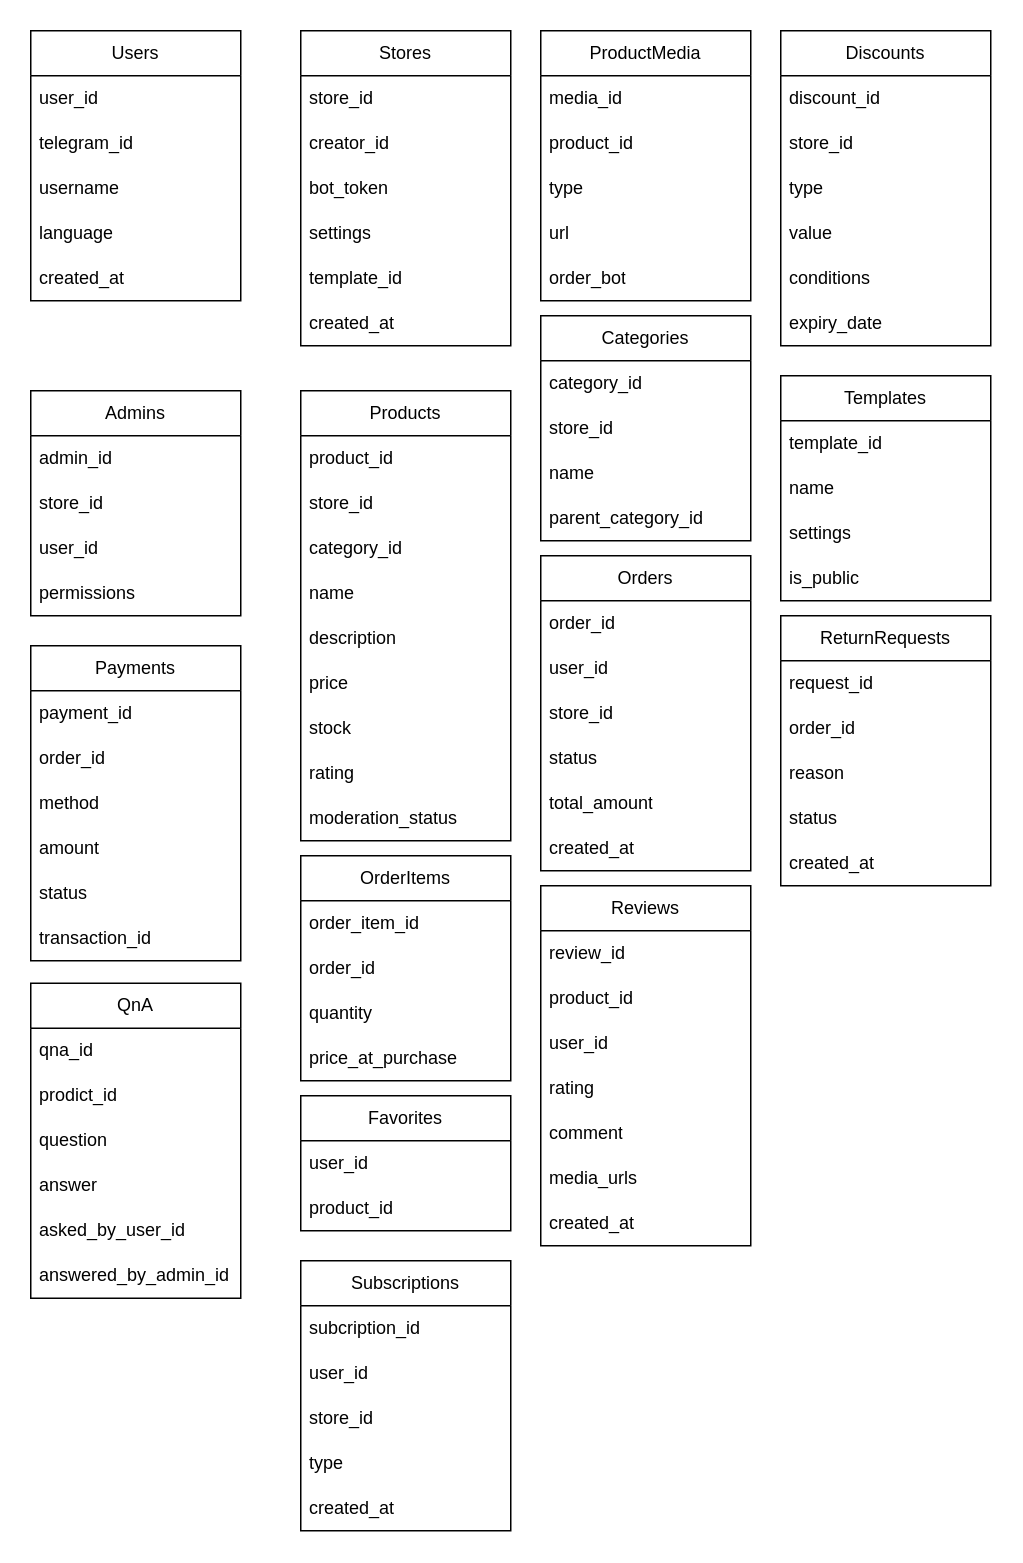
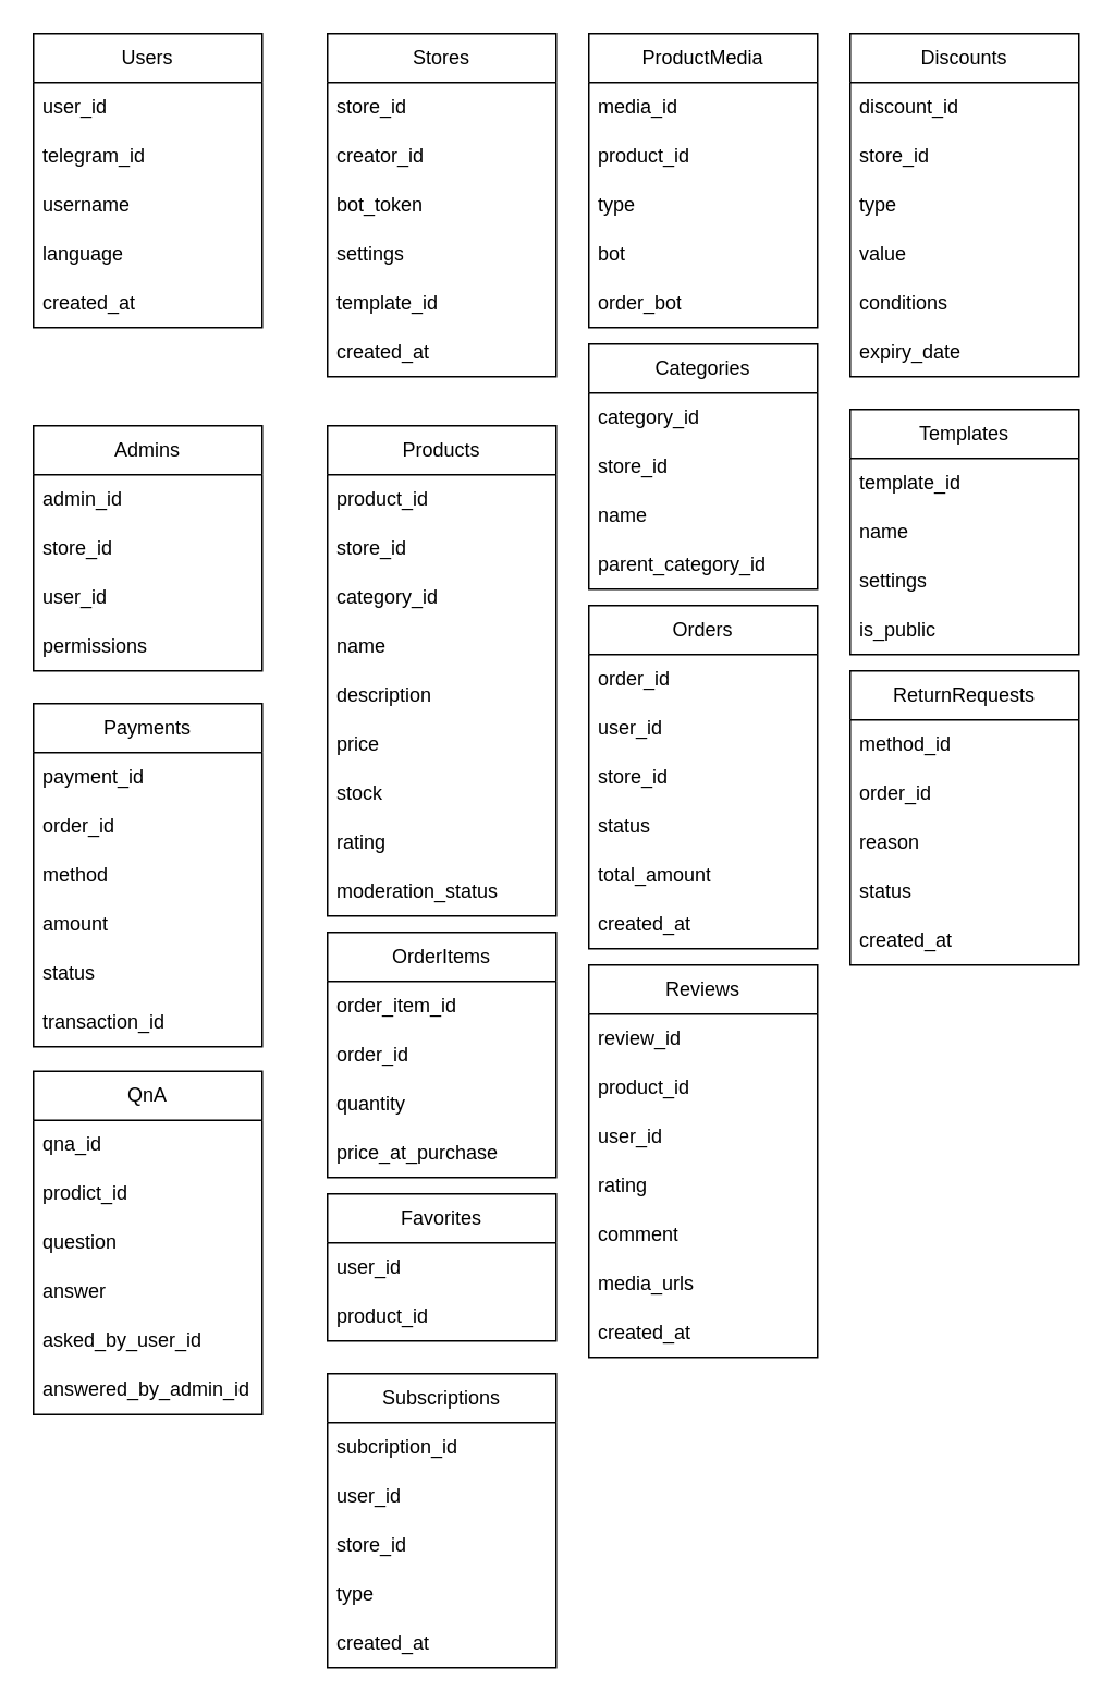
- <mxCell id="34" value="url" style="text;strokeColor=none;fillColor=none;align=left;verticalAlign=middle;spacingLeft=4;spacingRight=4;overflow=hidden;points=[[0,0.5],[1,0.5]];portConstraint=eastwest;rotatable=0;whiteSpace=wrap;html=1;" vertex="1" parent="30"><mxGeometry y="120" width="140" height="30" as="geometry" /></mxCell>
+ <mxCell id="34" value="bot" style="text;strokeColor=none;fillColor=none;align=left;verticalAlign=middle;spacingLeft=4;spacingRight=4;overflow=hidden;points=[[0,0.5],[1,0.5]];portConstraint=eastwest;rotatable=0;whiteSpace=wrap;html=1;" vertex="1" parent="30"><mxGeometry y="120" width="140" height="30" as="geometry" /></mxCell>
- <mxCell id="97" value="request_id" style="text;strokeColor=none;fillColor=none;align=left;verticalAlign=middle;spacingLeft=4;spacingRight=4;overflow=hidden;points=[[0,0.5],[1,0.5]];portConstraint=eastwest;rotatable=0;whiteSpace=wrap;html=1;" vertex="1" parent="96"><mxGeometry y="30" width="140" height="30" as="geometry" /></mxCell>
+ <mxCell id="97" value="method_id" style="text;strokeColor=none;fillColor=none;align=left;verticalAlign=middle;spacingLeft=4;spacingRight=4;overflow=hidden;points=[[0,0.5],[1,0.5]];portConstraint=eastwest;rotatable=0;whiteSpace=wrap;html=1;" vertex="1" parent="96"><mxGeometry y="30" width="140" height="30" as="geometry" /></mxCell>
